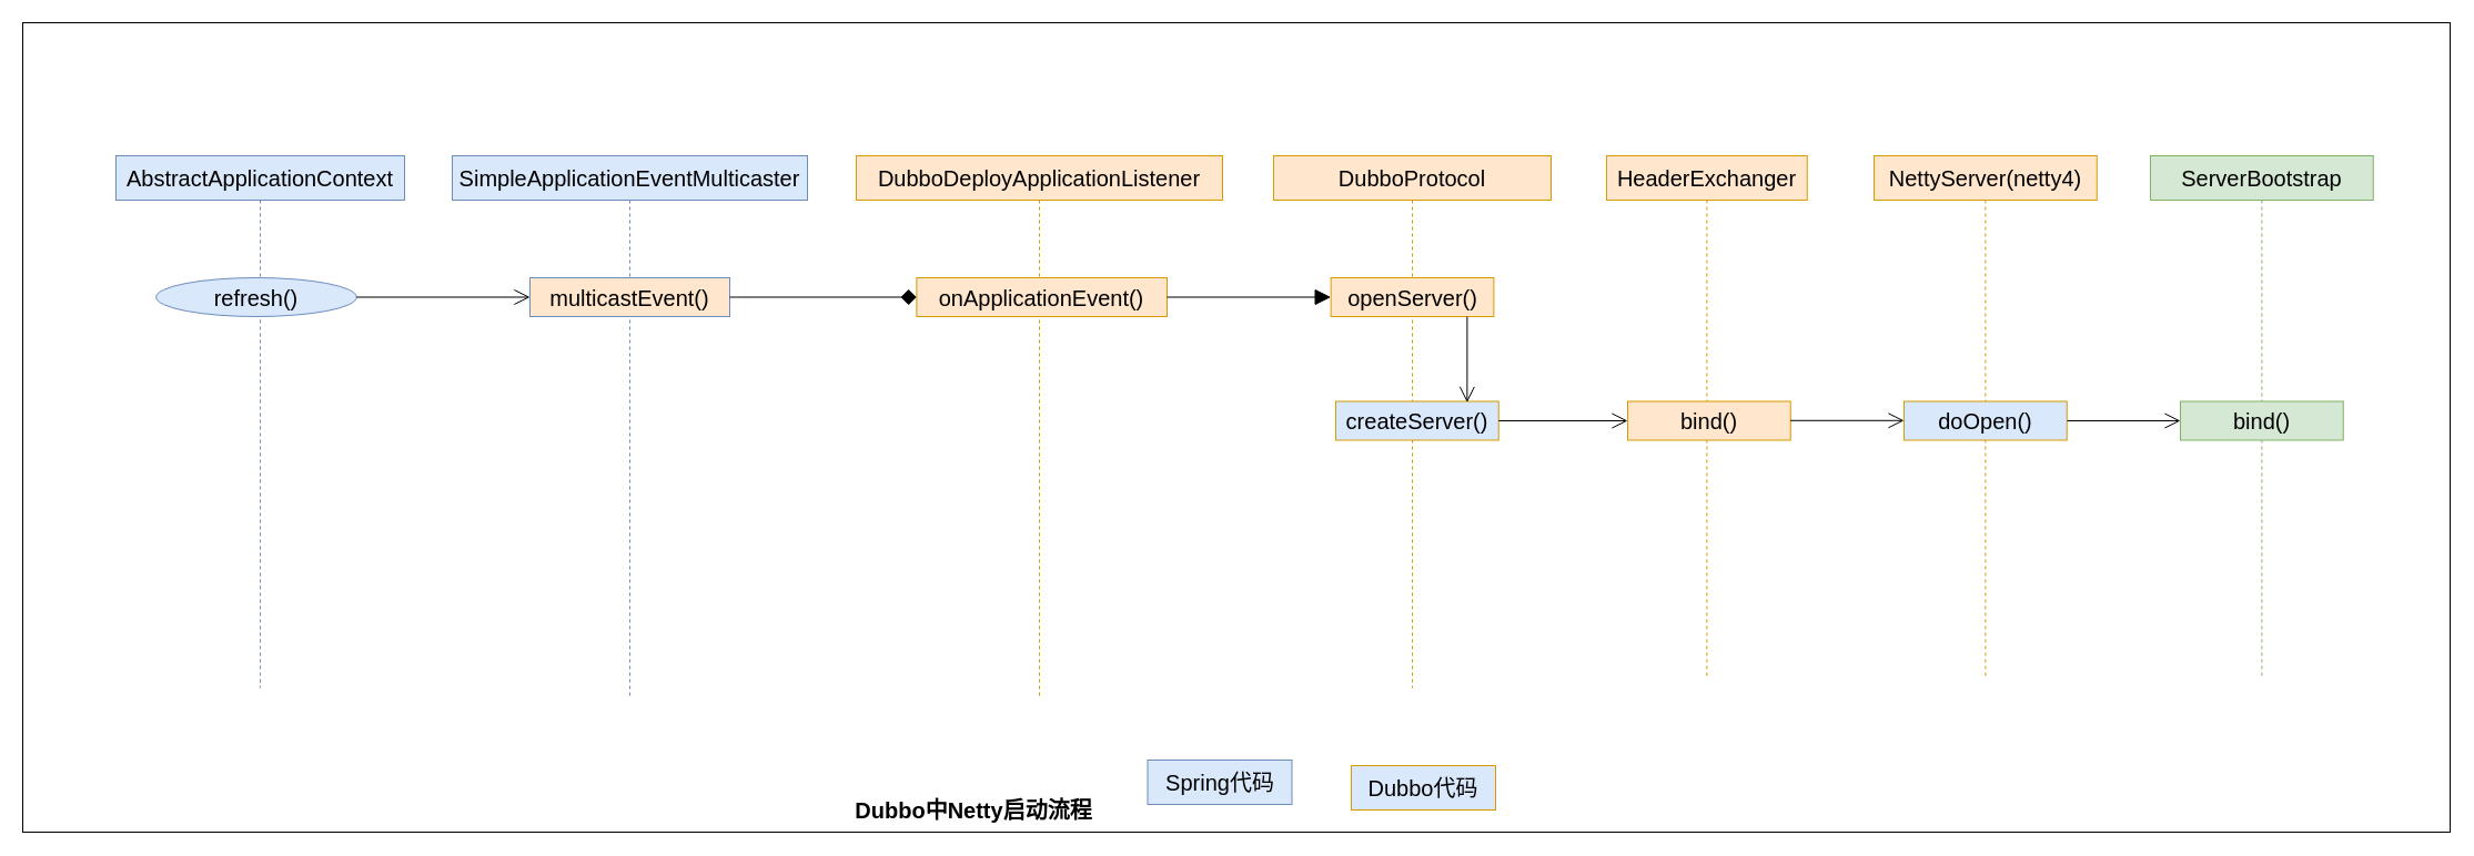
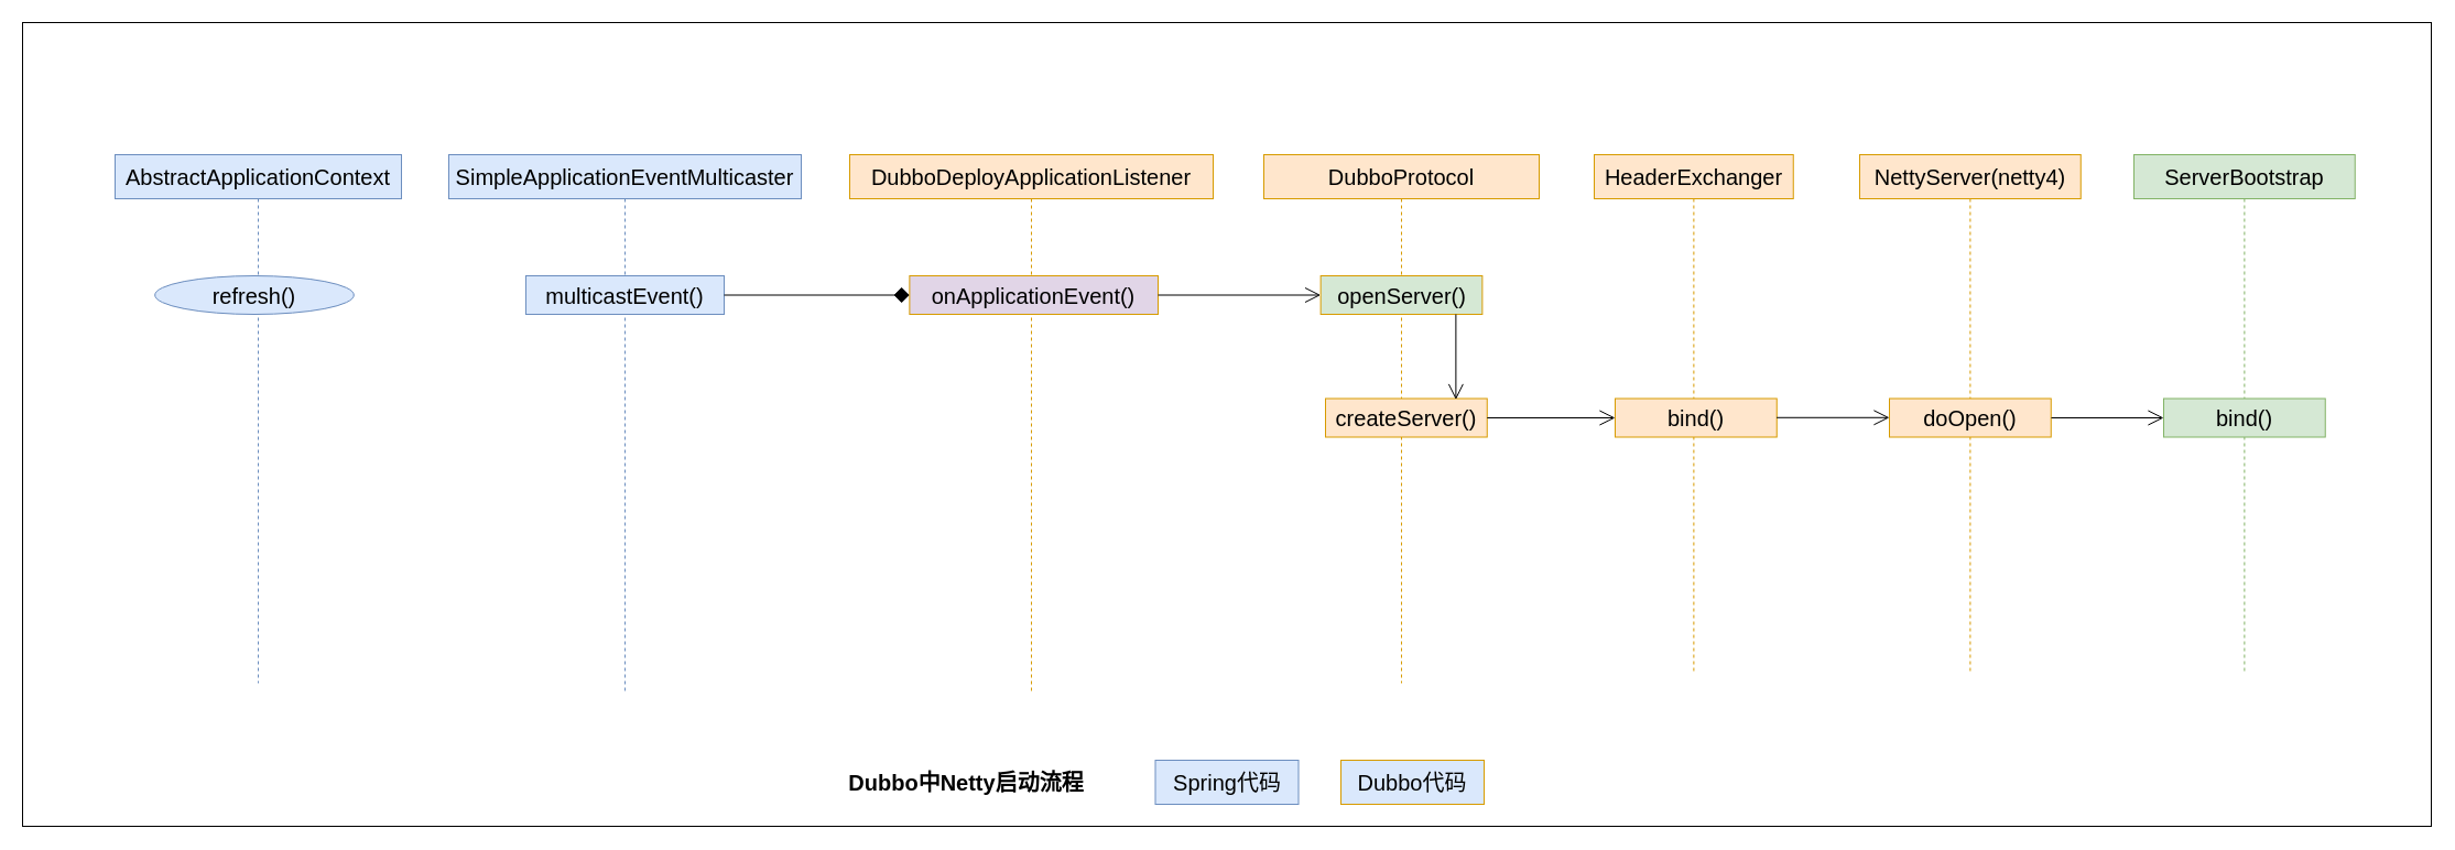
- <mxCell id="16" value="" style="endArrow=open;endFill=1;endSize=12;html=1;rounded=0;exitX=1;exitY=0.5;exitDx=0;exitDy=0;entryX=0;entryY=0.5;entryDx=0;entryDy=0;" parent="1" source="13" target="15" edge="1"><mxGeometry width="160" relative="1" as="geometry"><mxPoint x="347" y="360" as="sourcePoint" /><mxPoint x="507" y="360" as="targetPoint" /></mxGeometry></mxCell>
- <mxCell id="15" value="multicastEvent()" style="html=1;whiteSpace=wrap;fontSize=20;fillColor=#ffe6cc;strokeColor=#6c8ebf;" parent="1" vertex="1"><mxGeometry x="477" y="250" width="180" height="35" as="geometry" /></mxCell>
+ <mxCell id="15" value="multicastEvent()" style="html=1;whiteSpace=wrap;fontSize=20;fillColor=#dae8fc;strokeColor=#6c8ebf;" parent="1" vertex="1"><mxGeometry x="477" y="250" width="180" height="35" as="geometry" /></mxCell>
- <mxCell id="8" value="onApplicationEvent()" style="html=1;whiteSpace=wrap;fontSize=20;fillColor=#ffe6cc;strokeColor=#d79b00;" parent="1" vertex="1"><mxGeometry x="825.37" y="250" width="225.63" height="35" as="geometry" /></mxCell>
+ <mxCell id="8" value="onApplicationEvent()" style="html=1;whiteSpace=wrap;fontSize=20;fillColor=#e1d5e7;strokeColor=#d79b00;" parent="1" vertex="1"><mxGeometry x="825.37" y="250" width="225.63" height="35" as="geometry" /></mxCell>
- <mxCell id="9" value="" style="endArrow=block;endFill=1;endSize=12;html=1;rounded=0;exitX=1;exitY=0.5;exitDx=0;exitDy=0;" parent="1" source="8" target="5" edge="1"><mxGeometry width="160" relative="1" as="geometry"><mxPoint x="1097" y="340" as="sourcePoint" /><mxPoint x="1257" y="340" as="targetPoint" /></mxGeometry></mxCell>
+ <mxCell id="9" value="" style="endArrow=open;endFill=1;endSize=12;html=1;rounded=0;exitX=1;exitY=0.5;exitDx=0;exitDy=0;" parent="1" source="8" target="5" edge="1"><mxGeometry width="160" relative="1" as="geometry"><mxPoint x="1097" y="340" as="sourcePoint" /><mxPoint x="1257" y="340" as="targetPoint" /></mxGeometry></mxCell>
- <mxCell id="5" value="&lt;span style=&quot;font-size: 20px; text-wrap-mode: wrap;&quot;&gt;openServer()&lt;/span&gt;" style="html=1;points=[[0,0,0,0,5],[0,1,0,0,-5],[1,0,0,0,5],[1,1,0,0,-5]];perimeter=orthogonalPerimeter;outlineConnect=0;targetShapes=umlLifeline;portConstraint=eastwest;newEdgeStyle={&quot;curved&quot;:0,&quot;rounded&quot;:0};fillColor=#ffe6cc;strokeColor=#d79b00;" parent="4" vertex="1"><mxGeometry x="51.63" y="110" width="146.75" height="35" as="geometry" /></mxCell>
+ <mxCell id="5" value="&lt;span style=&quot;font-size: 20px; text-wrap-mode: wrap;&quot;&gt;openServer()&lt;/span&gt;" style="html=1;points=[[0,0,0,0,5],[0,1,0,0,-5],[1,0,0,0,5],[1,1,0,0,-5]];perimeter=orthogonalPerimeter;outlineConnect=0;targetShapes=umlLifeline;portConstraint=eastwest;newEdgeStyle={&quot;curved&quot;:0,&quot;rounded&quot;:0};fillColor=#d5e8d4;strokeColor=#d79b00;" parent="4" vertex="1"><mxGeometry x="51.63" y="110" width="146.75" height="35" as="geometry" /></mxCell>
- <mxCell id="6" value="&lt;span style=&quot;font-size: 20px; text-align: left; text-wrap-mode: wrap;&quot;&gt;createServer()&lt;/span&gt;" style="html=1;points=[[0,0,0,0,5],[0,1,0,0,-5],[1,0,0,0,5],[1,1,0,0,-5]];perimeter=orthogonalPerimeter;outlineConnect=0;targetShapes=umlLifeline;portConstraint=eastwest;newEdgeStyle={&quot;curved&quot;:0,&quot;rounded&quot;:0};fillColor=#dae8fc;strokeColor=#d79b00;" parent="4" vertex="1"><mxGeometry x="56" y="221.5" width="146.75" height="35" as="geometry" /></mxCell>
+ <mxCell id="6" value="&lt;span style=&quot;font-size: 20px; text-align: left; text-wrap-mode: wrap;&quot;&gt;createServer()&lt;/span&gt;" style="html=1;points=[[0,0,0,0,5],[0,1,0,0,-5],[1,0,0,0,5],[1,1,0,0,-5]];perimeter=orthogonalPerimeter;outlineConnect=0;targetShapes=umlLifeline;portConstraint=eastwest;newEdgeStyle={&quot;curved&quot;:0,&quot;rounded&quot;:0};fillColor=#ffe6cc;strokeColor=#d79b00;" parent="4" vertex="1"><mxGeometry x="56" y="221.5" width="146.75" height="35" as="geometry" /></mxCell>
- <mxCell id="21" value="&lt;div style=&quot;text-align: left;&quot;&gt;&lt;span style=&quot;font-size: 20px; text-wrap-mode: wrap;&quot;&gt;doOpen()&lt;/span&gt;&lt;/div&gt;" style="html=1;points=[[0,0,0,0,5],[0,1,0,0,-5],[1,0,0,0,5],[1,1,0,0,-5]];perimeter=orthogonalPerimeter;outlineConnect=0;targetShapes=umlLifeline;portConstraint=eastwest;newEdgeStyle={&quot;curved&quot;:0,&quot;rounded&quot;:0};fillColor=#dae8fc;strokeColor=#d79b00;" parent="20" vertex="1"><mxGeometry x="27" y="221.5" width="146.75" height="35" as="geometry" /></mxCell>
+ <mxCell id="21" value="&lt;div style=&quot;text-align: left;&quot;&gt;&lt;span style=&quot;font-size: 20px; text-wrap-mode: wrap;&quot;&gt;doOpen()&lt;/span&gt;&lt;/div&gt;" style="html=1;points=[[0,0,0,0,5],[0,1,0,0,-5],[1,0,0,0,5],[1,1,0,0,-5]];perimeter=orthogonalPerimeter;outlineConnect=0;targetShapes=umlLifeline;portConstraint=eastwest;newEdgeStyle={&quot;curved&quot;:0,&quot;rounded&quot;:0};fillColor=#ffe6cc;strokeColor=#d79b00;" parent="20" vertex="1"><mxGeometry x="27" y="221.5" width="146.75" height="35" as="geometry" /></mxCell>
- <mxCell id="26" value="Spring代码" style="rounded=0;whiteSpace=wrap;html=1;fontSize=20;fillColor=#dae8fc;strokeColor=#6c8ebf;" parent="1" vertex="1"><mxGeometry x="1033.5" y="685" width="130" height="40" as="geometry" /></mxCell>
+ <mxCell id="26" value="Spring代码" style="rounded=0;whiteSpace=wrap;html=1;fontSize=20;fillColor=#dae8fc;strokeColor=#6c8ebf;" parent="1" vertex="1"><mxGeometry x="1048.5" y="690" width="130" height="40" as="geometry" /></mxCell>
- <mxCell id="19" value="Dubbo中Netty启动流程" style="text;html=1;align=center;verticalAlign=middle;whiteSpace=wrap;rounded=0;fontSize=20;fontStyle=1" parent="1" vertex="1"><mxGeometry x="737" y="715" width="280" height="30" as="geometry" /></mxCell>
+ <mxCell id="19" value="Dubbo中Netty启动流程" style="text;html=1;align=center;verticalAlign=middle;whiteSpace=wrap;rounded=0;fontSize=20;fontStyle=1" parent="1" vertex="1"><mxGeometry x="737" y="695" width="280" height="30" as="geometry" /></mxCell>
